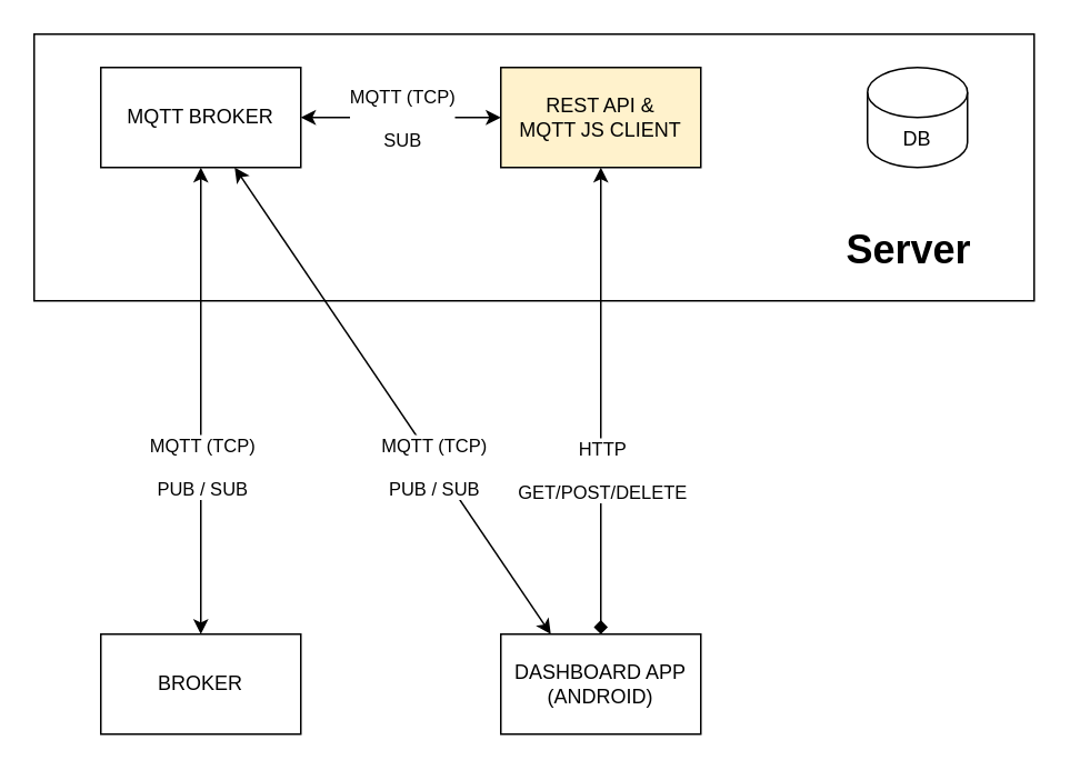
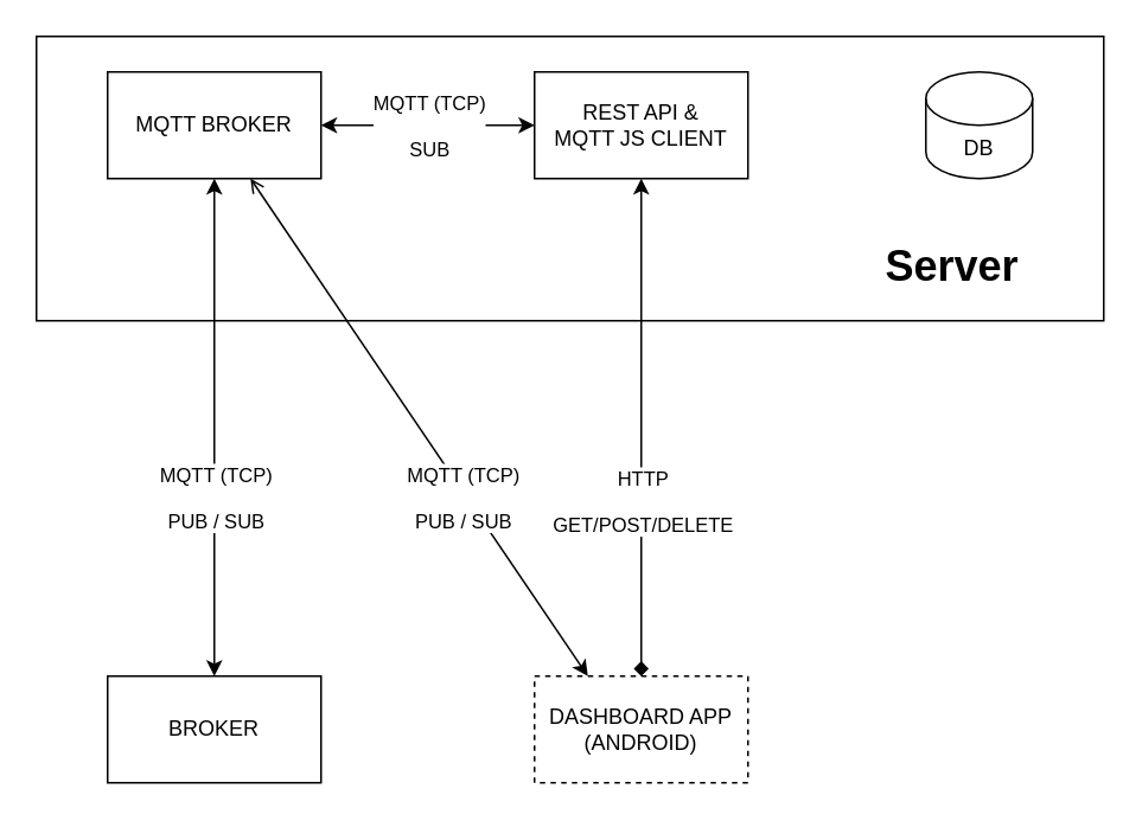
- <mxCell id="7" value="REST API &amp;amp; &lt;br&gt;MQTT JS CLIENT" style="rounded=0;whiteSpace=wrap;html=1;fillColor=#fff2cc;" vertex="1" parent="1"><mxGeometry x="300" y="40" width="120" height="60" as="geometry" /></mxCell>
+ <mxCell id="7" value="REST API &amp;amp; &lt;br&gt;MQTT JS CLIENT" style="rounded=0;whiteSpace=wrap;html=1;" vertex="1" parent="1"><mxGeometry x="300" y="40" width="120" height="60" as="geometry" /></mxCell>
- <mxCell id="12" value="" style="endArrow=classic;startArrow=classic;html=1;rounded=0;exitX=0.25;exitY=0;exitDx=0;exitDy=0;" edge="1" parent="1" source="3" target="8"><mxGeometry width="50" height="50" relative="1" as="geometry"><mxPoint x="220" y="370" as="sourcePoint" /><mxPoint x="270" y="320" as="targetPoint" /></mxGeometry></mxCell>
+ <mxCell id="12" value="" style="endArrow=open;startArrow=classic;html=1;rounded=0;exitX=0.25;exitY=0;exitDx=0;exitDy=0;" edge="1" parent="1" source="3" target="8"><mxGeometry width="50" height="50" relative="1" as="geometry"><mxPoint x="220" y="370" as="sourcePoint" /><mxPoint x="270" y="320" as="targetPoint" /></mxGeometry></mxCell>
- <mxCell id="16" value="&lt;h1&gt;Server&lt;/h1&gt;" style="text;html=1;strokeColor=none;fillColor=none;spacing=5;spacingTop=-20;whiteSpace=wrap;overflow=hidden;rounded=0;align=center;" vertex="1" parent="1"><mxGeometry x="500" y="130" width="90" height="40" as="geometry" /></mxCell>
+ <mxCell id="16" value="&lt;h1&gt;Server&lt;/h1&gt;" style="text;html=1;strokeColor=none;fillColor=none;spacing=5;spacingTop=-20;whiteSpace=wrap;overflow=hidden;rounded=0;align=center;" vertex="1" parent="1"><mxGeometry x="490" y="130" width="90" height="40" as="geometry" /></mxCell>
- <mxCell id="3" value="DASHBOARD APP&lt;br&gt;(ANDROID)" style="rounded=0;whiteSpace=wrap;html=1;" vertex="1" parent="1"><mxGeometry x="300" y="380" width="120" height="60" as="geometry" /></mxCell>
+ <mxCell id="3" value="DASHBOARD APP&lt;br&gt;(ANDROID)" style="rounded=0;whiteSpace=wrap;html=1;dashed=1;" vertex="1" parent="1"><mxGeometry x="300" y="380" width="120" height="60" as="geometry" /></mxCell>
